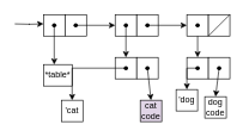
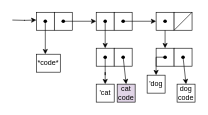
- <mxCell id="7" value="*table*" style="rounded=0;whiteSpace=wrap;html=1;" parent="1" vertex="1"><mxGeometry x="60" y="90" width="40" height="30" as="geometry" /></mxCell>
+ <mxCell id="7" value="*code*" style="rounded=0;whiteSpace=wrap;html=1;" parent="1" vertex="1"><mxGeometry x="60" y="90" width="40" height="30" as="geometry" /></mxCell>
- <mxCell id="36" value="dog code" style="rounded=0;whiteSpace=wrap;html=1;" vertex="1" parent="1"><mxGeometry x="285" y="135" width="30" height="30" as="geometry" /></mxCell>
+ <mxCell id="36" value="dog code" style="rounded=0;whiteSpace=wrap;html=1;" vertex="1" parent="1"><mxGeometry x="295" y="140" width="30" height="30" as="geometry" /></mxCell>
- <mxCell id="29" value="'cat" style="rounded=0;whiteSpace=wrap;html=1;" vertex="1" parent="1"><mxGeometry x="85" y="140" width="30" height="30" as="geometry" /></mxCell>
+ <mxCell id="29" value="'cat" style="rounded=0;whiteSpace=wrap;html=1;" vertex="1" parent="1"><mxGeometry x="160" y="140" width="30" height="30" as="geometry" /></mxCell>
